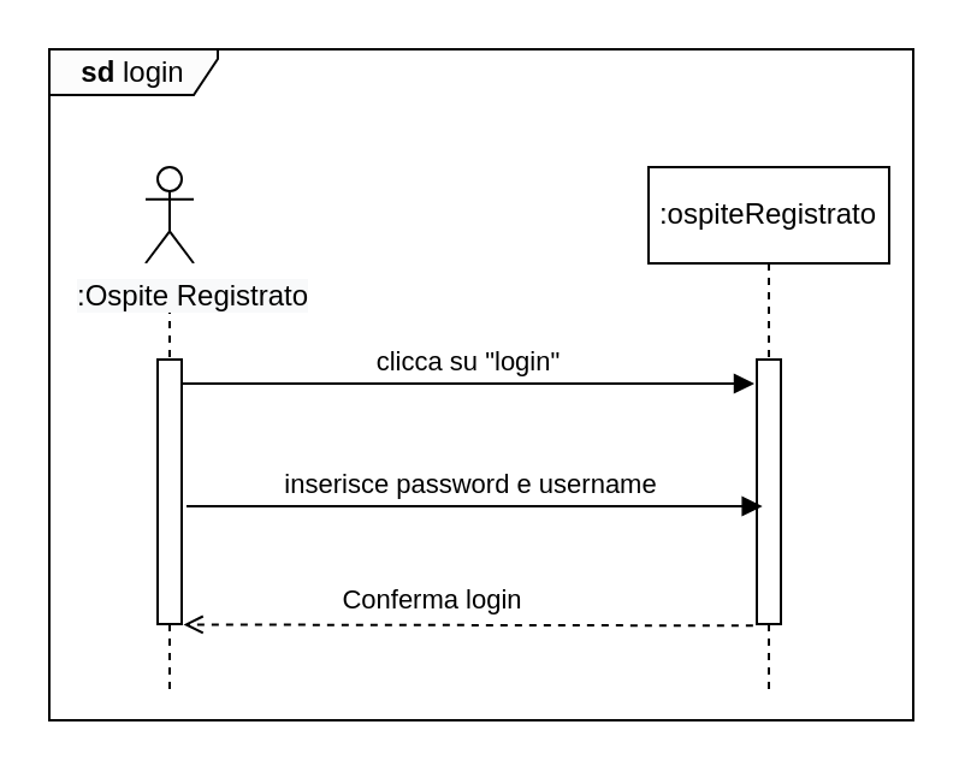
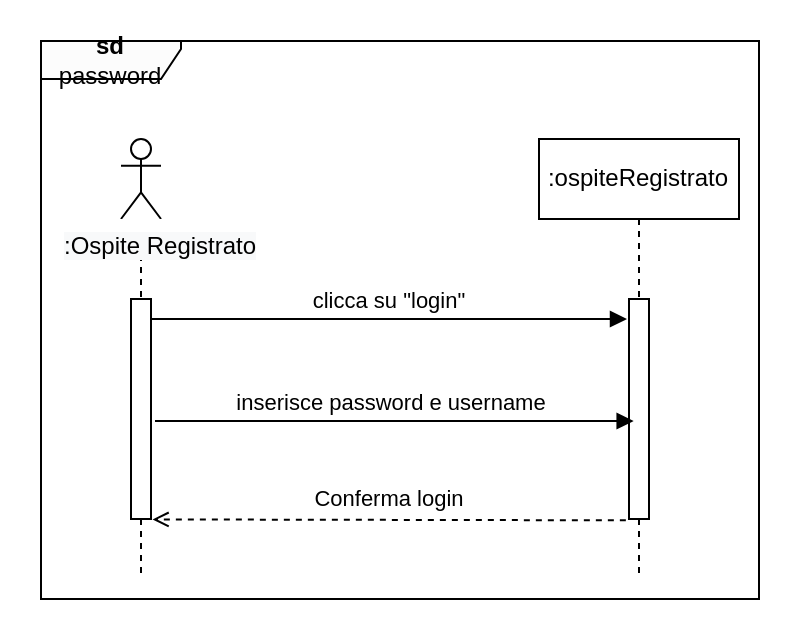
- <mxCell id="2" value="&lt;b&gt;sd &lt;/b&gt;login" style="shape=umlFrame;whiteSpace=wrap;html=1;width=70;height=19;fillColor=#FCFCFC;" parent="1" vertex="1"><mxGeometry x="20" y="20" width="359" height="279" as="geometry" /></mxCell>
+ <mxCell id="2" value="&lt;b&gt;sd &lt;/b&gt;password" style="shape=umlFrame;whiteSpace=wrap;html=1;width=70;height=19;fillColor=#FCFCFC;" parent="1" vertex="1"><mxGeometry x="20" y="20" width="359" height="279" as="geometry" /></mxCell>
- <mxCell id="9" value="&lt;span style=&quot;line-height: 107% ; font-family: &amp;#34;calibri&amp;#34; , sans-serif&quot;&gt;&lt;font style=&quot;font-size: 11px&quot;&gt;Conferma login&lt;/font&gt;&lt;/span&gt;" style="text;html=1;align=center;verticalAlign=middle;resizable=0;points=[];autosize=1;" parent="1" vertex="1"><mxGeometry x="139" y="239" width="80" height="20" as="geometry" /></mxCell>
+ <mxCell id="9" value="&lt;span style=&quot;line-height: 107% ; font-family: &amp;#34;calibri&amp;#34; , sans-serif&quot;&gt;&lt;font style=&quot;font-size: 11px&quot;&gt;Conferma login&lt;/font&gt;&lt;/span&gt;" style="text;html=1;align=center;verticalAlign=middle;resizable=0;points=[];autosize=1;" parent="1" vertex="1"><mxGeometry x="154" y="239" width="80" height="20" as="geometry" /></mxCell>
